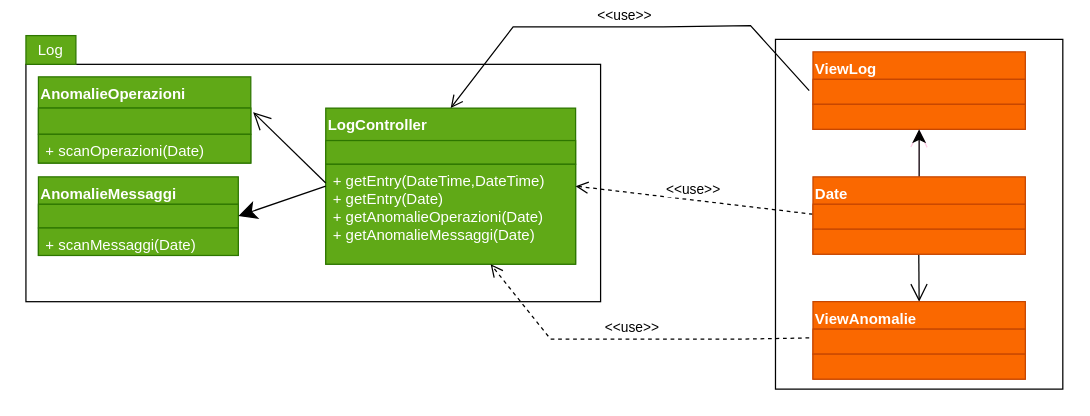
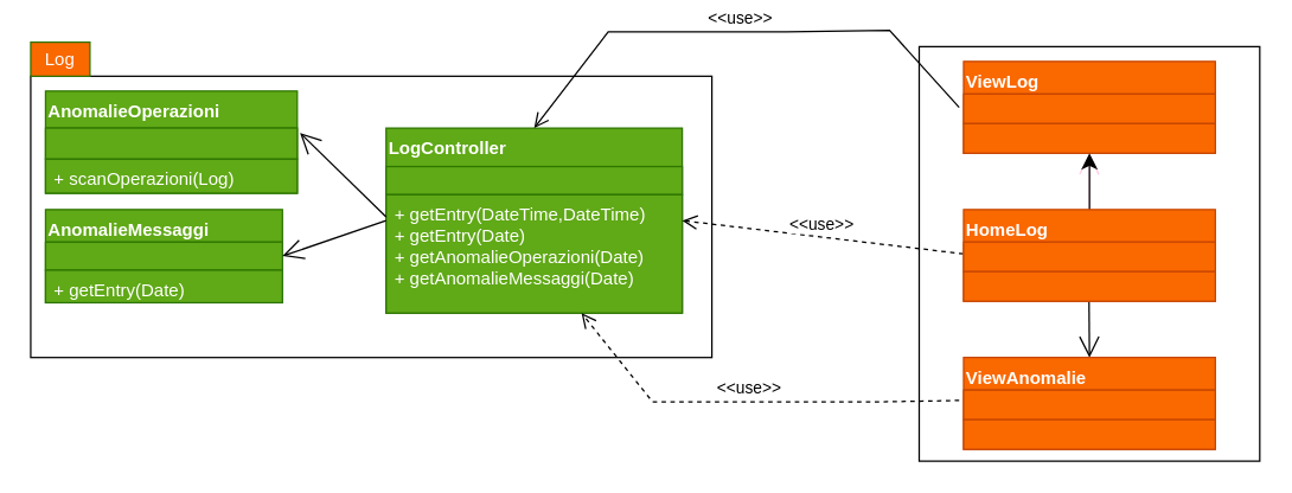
- <mxCell id="3" value="Log" style="rounded=0;whiteSpace=wrap;html=1;fillColor=#60a917;strokeColor=#2D7600;fontColor=#ffffff;" parent="1" vertex="1"><mxGeometry x="20" y="28" width="40" height="23" as="geometry" /></mxCell>
+ <mxCell id="3" value="Log" style="rounded=0;whiteSpace=wrap;html=1;fillColor=#fa6800;strokeColor=#2D7600;fontColor=#ffffff;" parent="1" vertex="1"><mxGeometry x="20" y="28" width="40" height="23" as="geometry" /></mxCell>
- <mxCell id="7" value="+ scanOperazioni(Date)" style="text;strokeColor=#2D7600;fillColor=#60a917;align=left;verticalAlign=top;spacingLeft=4;spacingRight=4;overflow=hidden;rotatable=0;points=[[0,0.5],[1,0.5]];portConstraint=eastwest;whiteSpace=wrap;html=1;fontColor=#ffffff;" parent="4" vertex="1"><mxGeometry y="46" width="170" height="23" as="geometry" /></mxCell>
+ <mxCell id="7" value="+ scanOperazioni(Log)" style="text;strokeColor=#2D7600;fillColor=#60a917;align=left;verticalAlign=top;spacingLeft=4;spacingRight=4;overflow=hidden;rotatable=0;points=[[0,0.5],[1,0.5]];portConstraint=eastwest;whiteSpace=wrap;html=1;fontColor=#ffffff;" parent="4" vertex="1"><mxGeometry y="46" width="170" height="23" as="geometry" /></mxCell>
- <mxCell id="27" value="&lt;div&gt;&lt;font color=&quot;#ffffff&quot;&gt;Date&lt;/font&gt;&lt;/div&gt;" style="swimlane;fontStyle=1;align=left;verticalAlign=top;childLayout=stackLayout;horizontal=1;startSize=22;horizontalStack=0;resizeParent=1;resizeParentMax=0;resizeLast=0;collapsible=1;marginBottom=0;whiteSpace=wrap;html=1;rounded=0;fillColor=#fa6800;fontColor=#000000;strokeColor=#c64600;perimeterSpacing=3;" vertex="1" parent="1"><mxGeometry x="650" y="141" width="170" height="62" as="geometry"><mxRectangle x="70" y="100" width="100" height="30" as="alternateBounds" /></mxGeometry></mxCell>
+ <mxCell id="27" value="&lt;div&gt;&lt;font color=&quot;#ffffff&quot;&gt;HomeLog&lt;/font&gt;&lt;/div&gt;" style="swimlane;fontStyle=1;align=left;verticalAlign=top;childLayout=stackLayout;horizontal=1;startSize=22;horizontalStack=0;resizeParent=1;resizeParentMax=0;resizeLast=0;collapsible=1;marginBottom=0;whiteSpace=wrap;html=1;rounded=0;fillColor=#fa6800;fontColor=#000000;strokeColor=#c64600;perimeterSpacing=3;" vertex="1" parent="1"><mxGeometry x="650" y="141" width="170" height="62" as="geometry"><mxRectangle x="70" y="100" width="100" height="30" as="alternateBounds" /></mxGeometry></mxCell>
- <mxCell id="15" value="" style="endArrow=classic;endFill=1;endSize=12;html=1;rounded=1;entryX=1;entryY=0.5;entryDx=0;entryDy=0;exitX=0;exitY=0.5;exitDx=0;exitDy=0;fillColor=#1ba1e2;strokeColor=#000000;" parent="1" source="11" target="8" edge="1"><mxGeometry width="160" relative="1" as="geometry"><mxPoint x="270" y="126" as="sourcePoint" /><mxPoint x="212" y="93" as="targetPoint" /></mxGeometry></mxCell>
+ <mxCell id="15" value="" style="endArrow=open;endFill=1;endSize=12;html=1;rounded=1;entryX=1;entryY=0.5;entryDx=0;entryDy=0;exitX=0;exitY=0.5;exitDx=0;exitDy=0;fillColor=#1ba1e2;strokeColor=#000000;" parent="1" source="11" target="8" edge="1"><mxGeometry width="160" relative="1" as="geometry"><mxPoint x="270" y="126" as="sourcePoint" /><mxPoint x="212" y="93" as="targetPoint" /></mxGeometry></mxCell>
- <mxCell id="10" value="+ scanMessaggi(Date)" style="text;strokeColor=#2D7600;fillColor=#60a917;align=left;verticalAlign=top;spacingLeft=4;spacingRight=4;overflow=hidden;rotatable=0;points=[[0,0.5],[1,0.5]];portConstraint=eastwest;whiteSpace=wrap;html=1;fontColor=#ffffff;" parent="8" vertex="1"><mxGeometry y="41" width="160" height="22" as="geometry" /></mxCell>
+ <mxCell id="10" value="+ getEntry(Date)" style="text;strokeColor=#2D7600;fillColor=#60a917;align=left;verticalAlign=top;spacingLeft=4;spacingRight=4;overflow=hidden;rotatable=0;points=[[0,0.5],[1,0.5]];portConstraint=eastwest;whiteSpace=wrap;html=1;fontColor=#ffffff;" parent="8" vertex="1"><mxGeometry y="41" width="160" height="22" as="geometry" /></mxCell>
